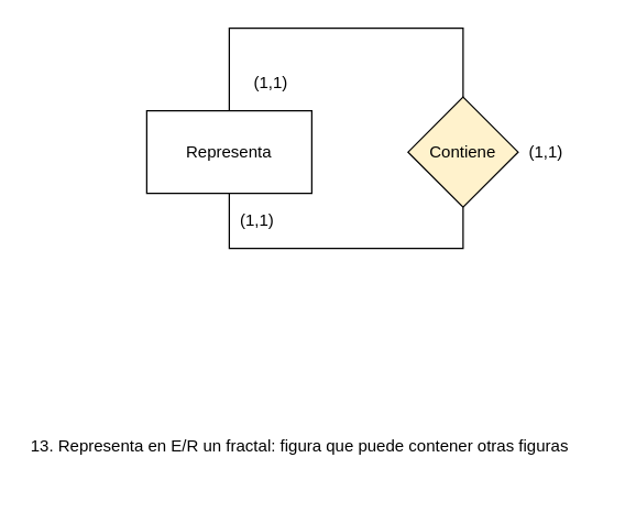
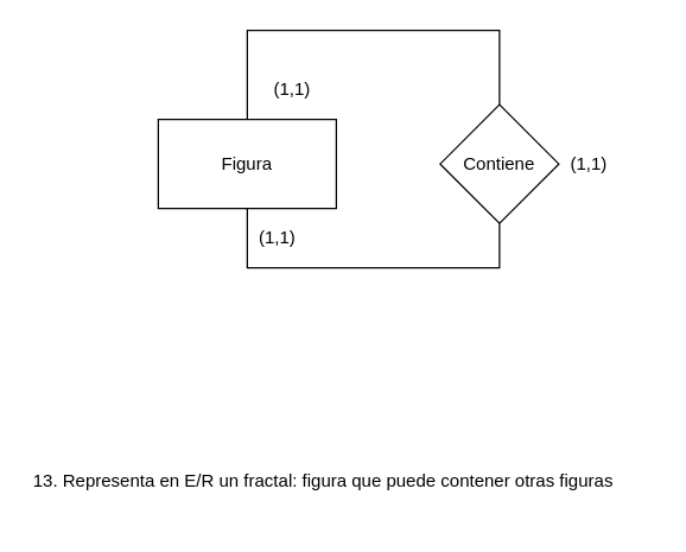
- <mxCell id="3" value="Representa" style="rounded=0;whiteSpace=wrap;html=1;" vertex="1" parent="1"><mxGeometry x="106" y="80" width="120" height="60" as="geometry" /></mxCell>
+ <mxCell id="3" value="Figura" style="rounded=0;whiteSpace=wrap;html=1;" vertex="1" parent="1"><mxGeometry x="106" y="80" width="120" height="60" as="geometry" /></mxCell>
- <mxCell id="4" value="Contiene" style="rhombus;whiteSpace=wrap;html=1;fillColor=#fff2cc;" vertex="1" parent="1"><mxGeometry x="296" y="70" width="80" height="80" as="geometry" /></mxCell>
+ <mxCell id="4" value="Contiene" style="rhombus;whiteSpace=wrap;html=1;" vertex="1" parent="1"><mxGeometry x="296" y="70" width="80" height="80" as="geometry" /></mxCell>
